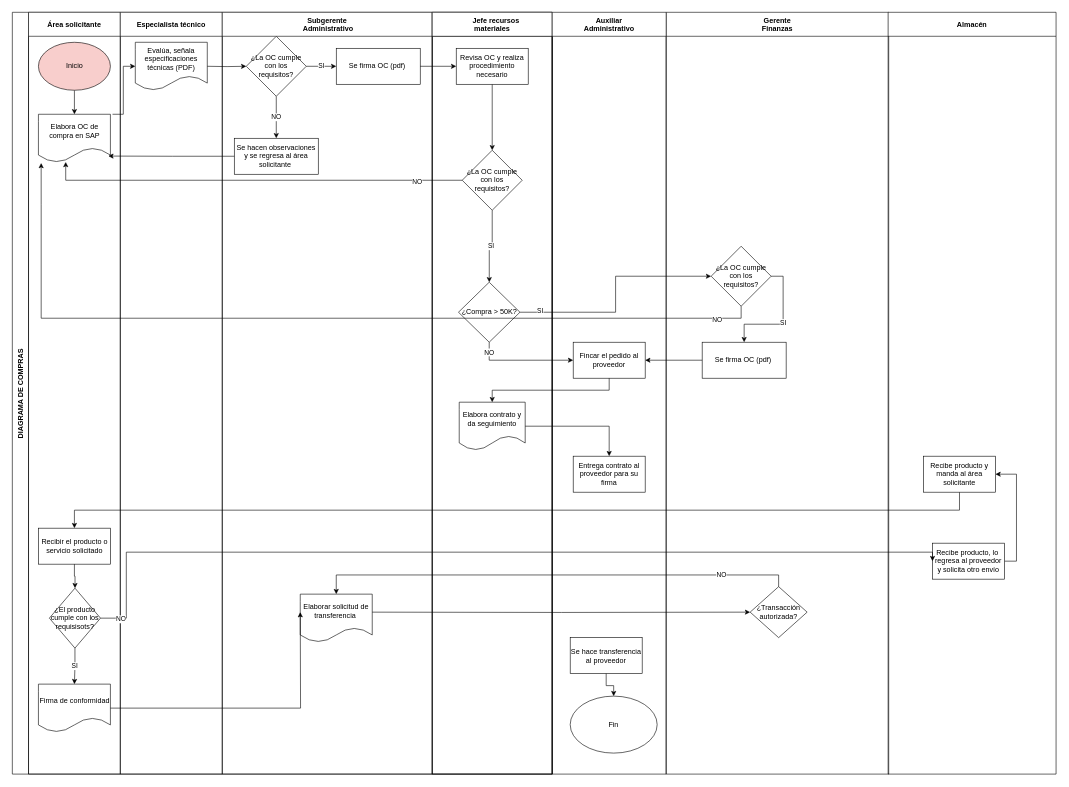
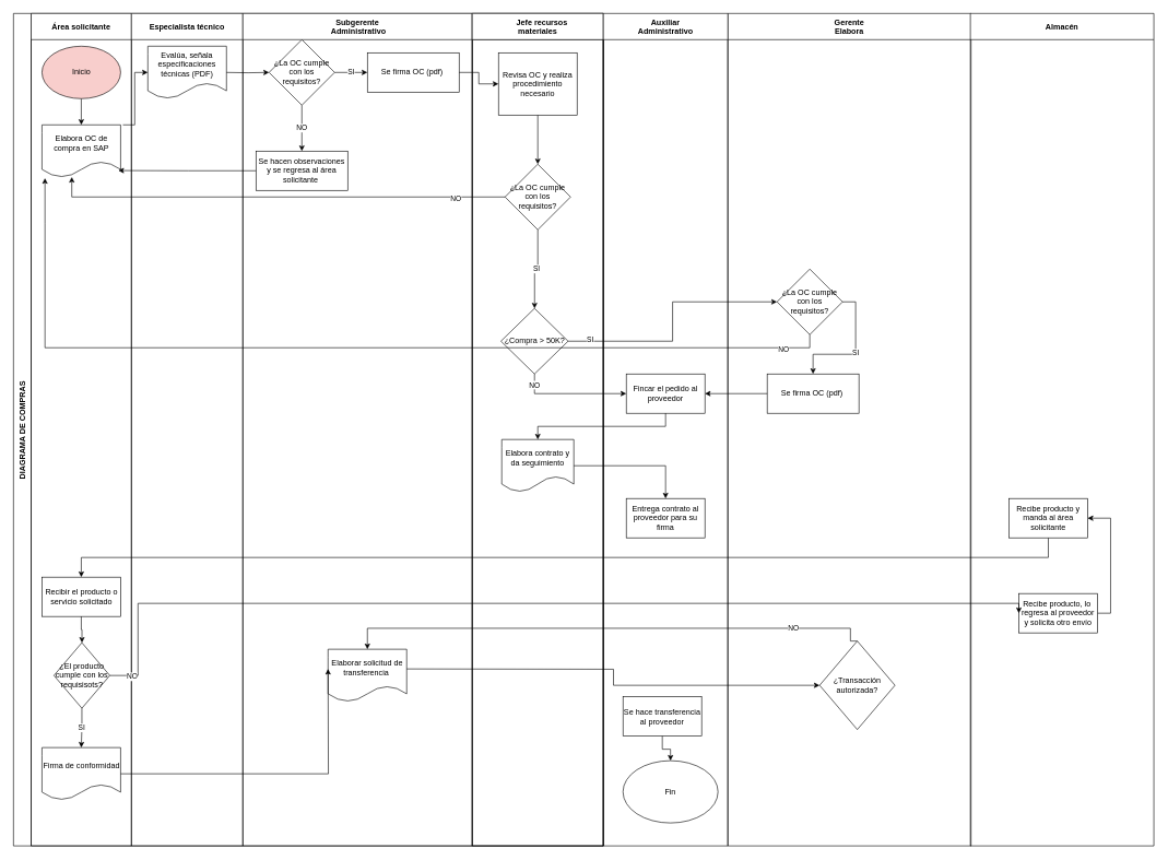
- <mxCell id="36" value="Gerente &#10;Finanzas" style="swimlane;startSize=40;" parent="1" vertex="1"><mxGeometry x="1110" y="20" width="371" height="1270" as="geometry" /></mxCell>
+ <mxCell id="36" value="Gerente &#10;Elabora" style="swimlane;startSize=40;" parent="1" vertex="1"><mxGeometry x="1110" y="20" width="371" height="1270" as="geometry" /></mxCell>
- <mxCell id="24" value="&lt;span&gt;Revisa OC y realiza procedimiento necesario&lt;/span&gt;" style="whiteSpace=wrap;html=1;rounded=0;" parent="22" vertex="1"><mxGeometry x="40" y="60" width="120" height="60" as="geometry" /></mxCell>
+ <mxCell id="24" value="&lt;span&gt;Revisa OC y realiza procedimiento necesario&lt;/span&gt;" style="whiteSpace=wrap;html=1;rounded=0;" parent="22" vertex="1"><mxGeometry x="40" y="60" width="120" height="95" as="geometry" /></mxCell>
- <mxCell id="38" value="¿Transacción autorizada?" style="rhombus;whiteSpace=wrap;html=1;" parent="36" vertex="1"><mxGeometry x="140" y="957.5" width="95" height="85" as="geometry" /></mxCell>
+ <mxCell id="38" value="¿Transacción autorizada?" style="rhombus;whiteSpace=wrap;html=1;" parent="36" vertex="1"><mxGeometry x="140" y="957.5" width="115" height="135" as="geometry" /></mxCell>
